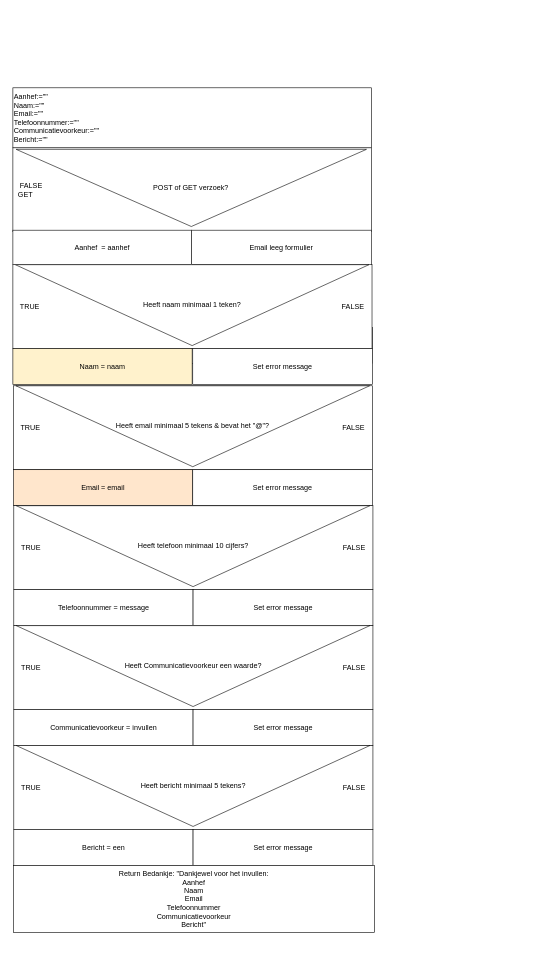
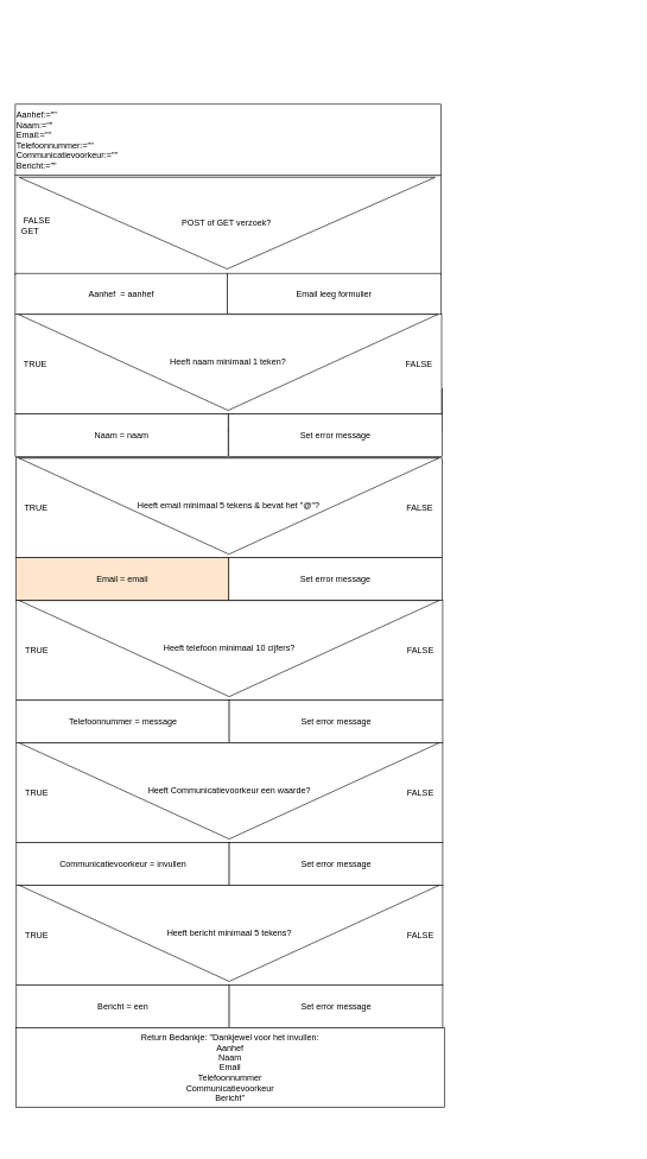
- <mxCell id="25" value="Naam = naam" style="rounded=0;whiteSpace=wrap;html=1;fillColor=#fff2cc;" vertex="1" parent="1"><mxGeometry x="20.99" y="580.5" width="298.99" height="60" as="geometry" /></mxCell>
+ <mxCell id="25" value="Naam = naam" style="rounded=0;whiteSpace=wrap;html=1;" vertex="1" parent="1"><mxGeometry x="20.99" y="580.5" width="298.99" height="60" as="geometry" /></mxCell>
